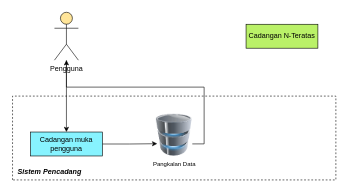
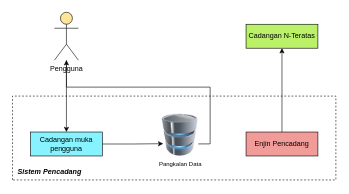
+ <mxCell id="8" style="edgeStyle=orthogonalEdgeStyle;rounded=0;orthogonalLoop=1;jettySize=auto;html=1;exitX=0.5;exitY=0;exitDx=0;exitDy=0;entryX=0.5;entryY=1;entryDx=0;entryDy=0;" edge="1" parent="1" source="9" target="10"><mxGeometry relative="1" as="geometry" /></mxCell>
- <mxCell id="7" value="&lt;font style=&quot;font-size: 10px;&quot;&gt;Pangkalan Data&lt;/font&gt;" style="image;html=1;image=img/lib/clip_art/computers/Database_128x128.png" vertex="1" parent="1"><mxGeometry x="260" y="190" width="60" height="70" as="geometry" /></mxCell>
+ <mxCell id="7" value="&lt;font style=&quot;font-size: 10px;&quot;&gt;Pangkalan Data&lt;/font&gt;" style="image;html=1;image=img/lib/clip_art/computers/Database_128x128.png" vertex="1" parent="1"><mxGeometry x="270" y="190" width="60" height="70" as="geometry" /></mxCell>
+ <mxCell id="9" value="Enjin Pencadang" style="rounded=0;whiteSpace=wrap;html=1;fillColor=#F19C99;" vertex="1" parent="1"><mxGeometry x="410" y="220" width="120" height="40" as="geometry" /></mxCell>
